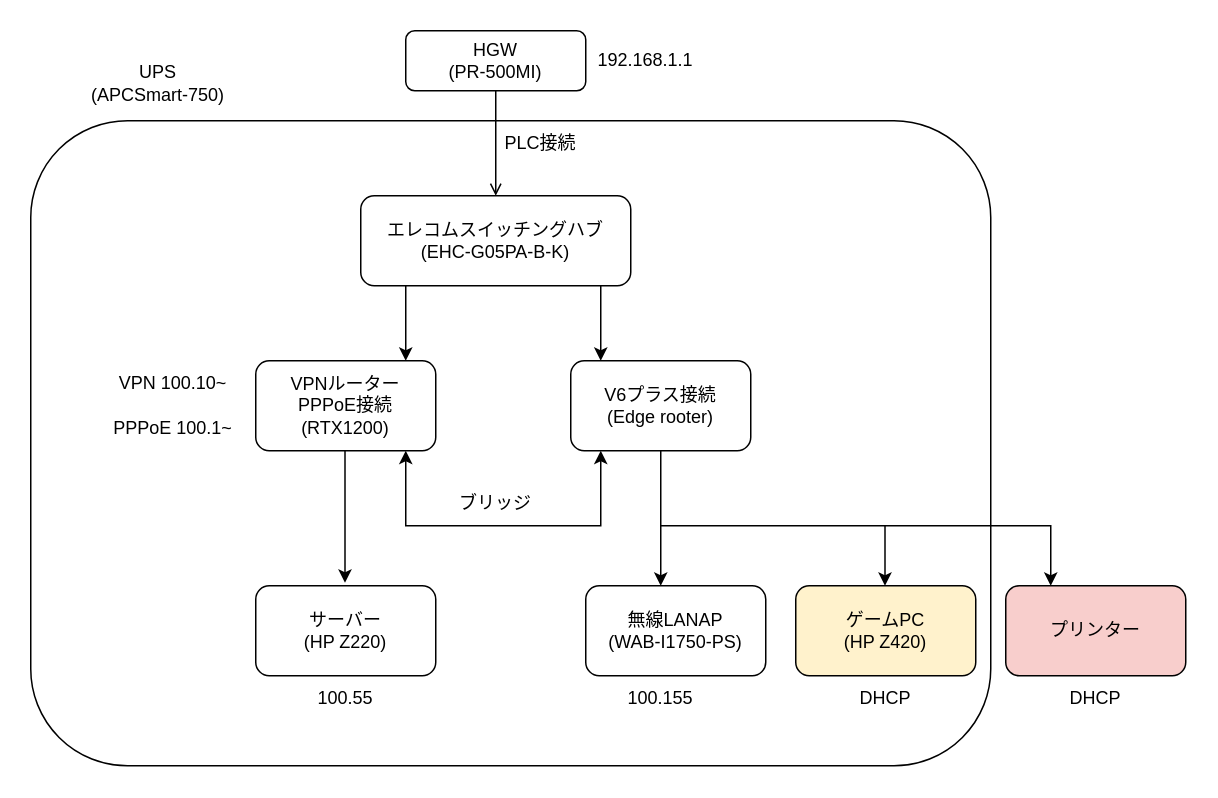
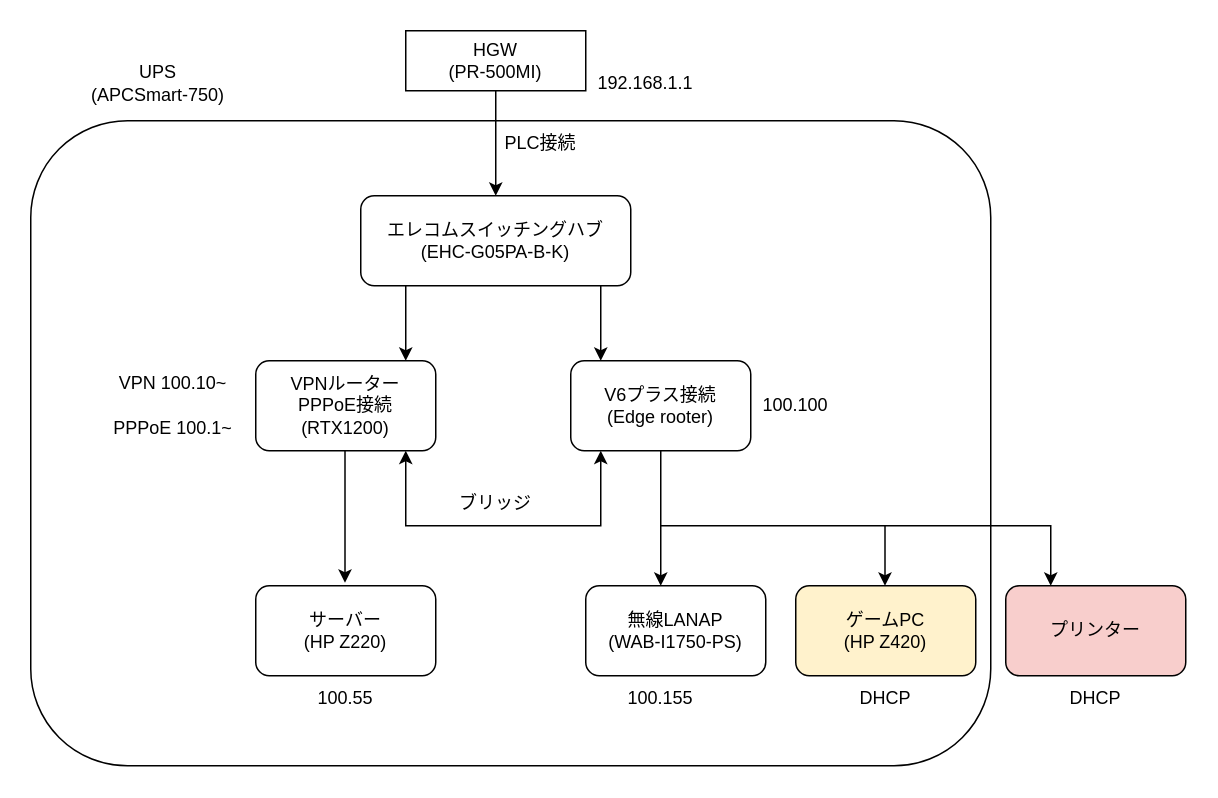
- <mxCell id="3" value="HGW&lt;br&gt;(PR-500MI)" style="rounded=1;whiteSpace=wrap;html=1;fontSize=12;glass=0;strokeWidth=1;shadow=0;" parent="1" vertex="1"><mxGeometry x="270" y="20" width="120" height="40" as="geometry" /></mxCell>
+ <mxCell id="3" value="HGW&lt;br&gt;(PR-500MI)" style="whiteSpace=wrap;html=1;fontSize=12;glass=0;strokeWidth=1;shadow=0;rounded=0;" parent="1" vertex="1"><mxGeometry x="270" y="20" width="120" height="40" as="geometry" /></mxCell>
- <mxCell id="5" value="192.168.1.1" style="text;html=1;strokeColor=none;fillColor=none;align=center;verticalAlign=middle;whiteSpace=wrap;rounded=0;" parent="1" vertex="1"><mxGeometry x="400" y="25" width="60" height="30" as="geometry" /></mxCell>
+ <mxCell id="5" value="192.168.1.1" style="text;html=1;strokeColor=none;fillColor=none;align=center;verticalAlign=middle;whiteSpace=wrap;rounded=0;" parent="1" vertex="1"><mxGeometry x="400" y="40" width="60" height="30" as="geometry" /></mxCell>
- <mxCell id="2" value="" style="edgeStyle=orthogonalEdgeStyle;rounded=0;orthogonalLoop=1;jettySize=auto;html=1;endArrow=open;" parent="1" source="3" target="4" edge="1"><mxGeometry relative="1" as="geometry" /></mxCell>
+ <mxCell id="2" value="" style="edgeStyle=orthogonalEdgeStyle;rounded=0;orthogonalLoop=1;jettySize=auto;html=1;" parent="1" source="3" target="4" edge="1"><mxGeometry relative="1" as="geometry" /></mxCell>
+ <mxCell id="24" value="100.100" style="text;html=1;strokeColor=none;fillColor=none;align=center;verticalAlign=middle;whiteSpace=wrap;rounded=0;" parent="1" vertex="1"><mxGeometry x="500" y="255" width="60" height="30" as="geometry" /></mxCell>
